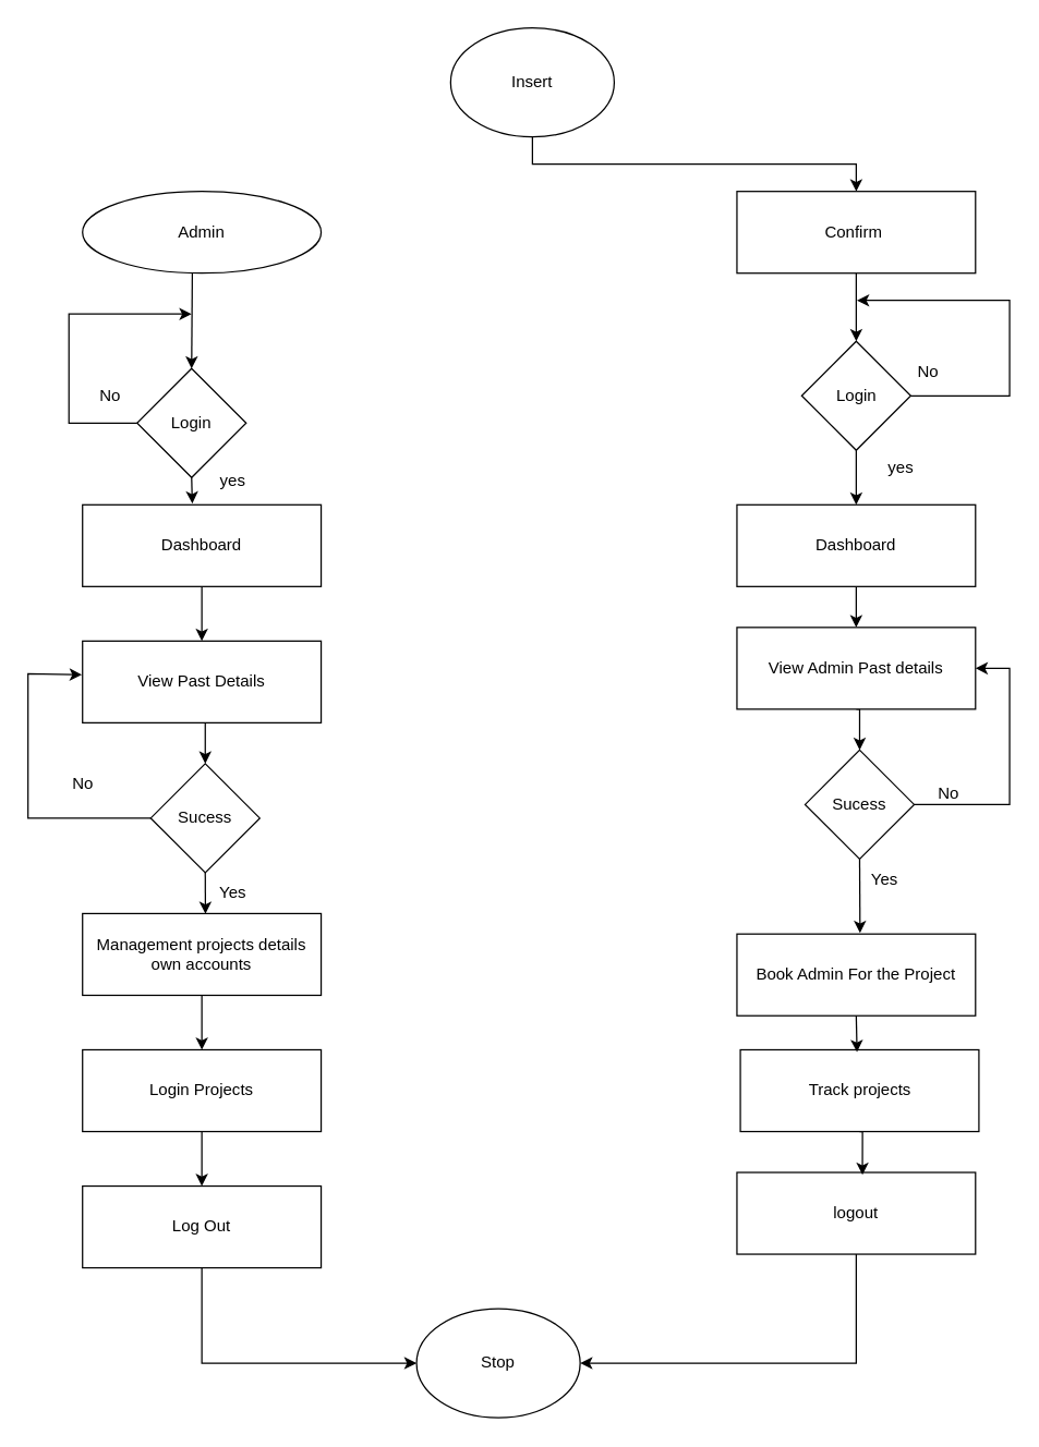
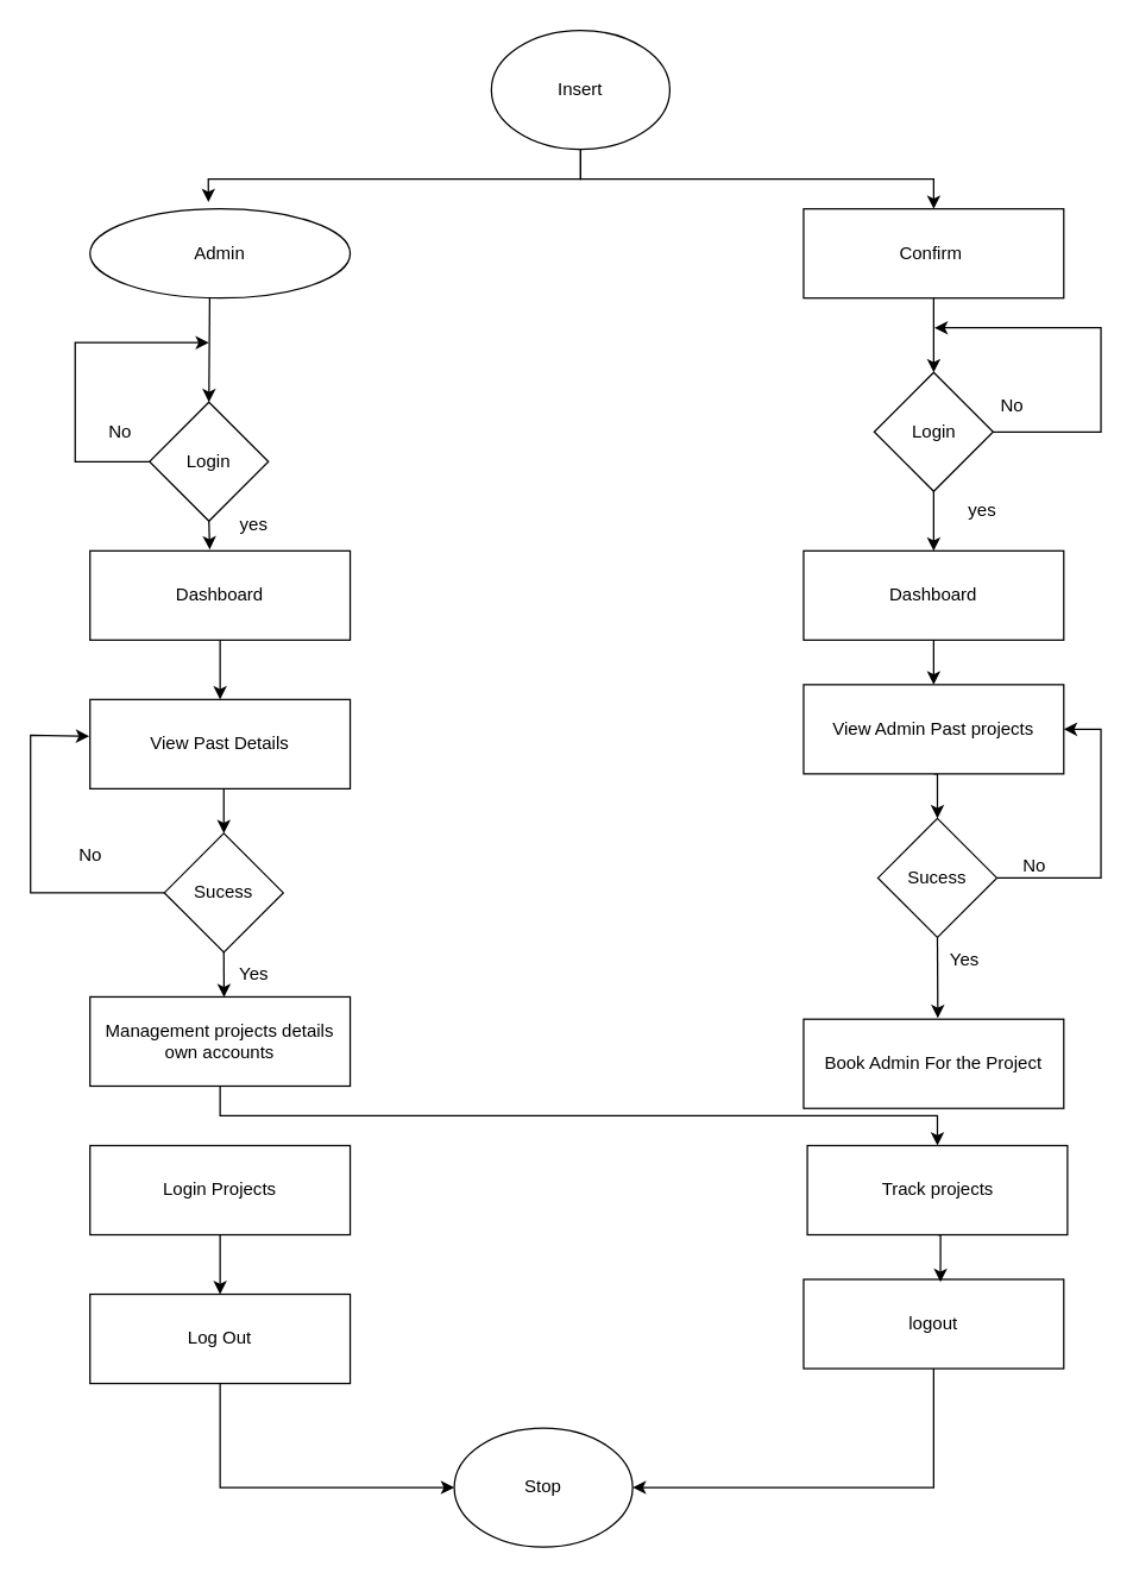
+ <mxCell id="47" style="edgeStyle=orthogonalEdgeStyle;rounded=0;orthogonalLoop=1;jettySize=auto;html=1;exitX=0.5;exitY=1;exitDx=0;exitDy=0;entryX=0.455;entryY=-0.076;entryDx=0;entryDy=0;entryPerimeter=0;" parent="1" source="3" target="4" edge="1"><mxGeometry relative="1" as="geometry" /></mxCell>
- <mxCell id="33" value="View Admin Past details" style="rounded=0;whiteSpace=wrap;html=1;" parent="1" vertex="1"><mxGeometry x="540" y="460" width="175" height="60" as="geometry" /></mxCell>
+ <mxCell id="33" value="View Admin Past projects" style="rounded=0;whiteSpace=wrap;html=1;" parent="1" vertex="1"><mxGeometry x="540" y="460" width="175" height="60" as="geometry" /></mxCell>
- <mxCell id="40" value="" style="endArrow=classic;html=1;rounded=0;exitX=0.5;exitY=1;exitDx=0;exitDy=0;entryX=0.489;entryY=0.028;entryDx=0;entryDy=0;entryPerimeter=0;" parent="1" source="38" target="37" edge="1"><mxGeometry width="50" height="50" relative="1" as="geometry"><mxPoint x="510" y="750" as="sourcePoint" /><mxPoint x="560" y="700" as="targetPoint" /></mxGeometry></mxCell>
- <mxCell id="12" style="edgeStyle=orthogonalEdgeStyle;rounded=0;orthogonalLoop=1;jettySize=auto;html=1;exitX=0.5;exitY=1;exitDx=0;exitDy=0;entryX=0.5;entryY=0;entryDx=0;entryDy=0;" parent="1" source="13" target="15" edge="1"><mxGeometry relative="1" as="geometry" /></mxCell>
+ <mxCell id="12" style="edgeStyle=orthogonalEdgeStyle;rounded=0;orthogonalLoop=1;jettySize=auto;html=1;exitX=0.5;exitY=1;exitDx=0;exitDy=0;" parent="1" source="13" target="37" edge="1"><mxGeometry relative="1" as="geometry" /></mxCell>
